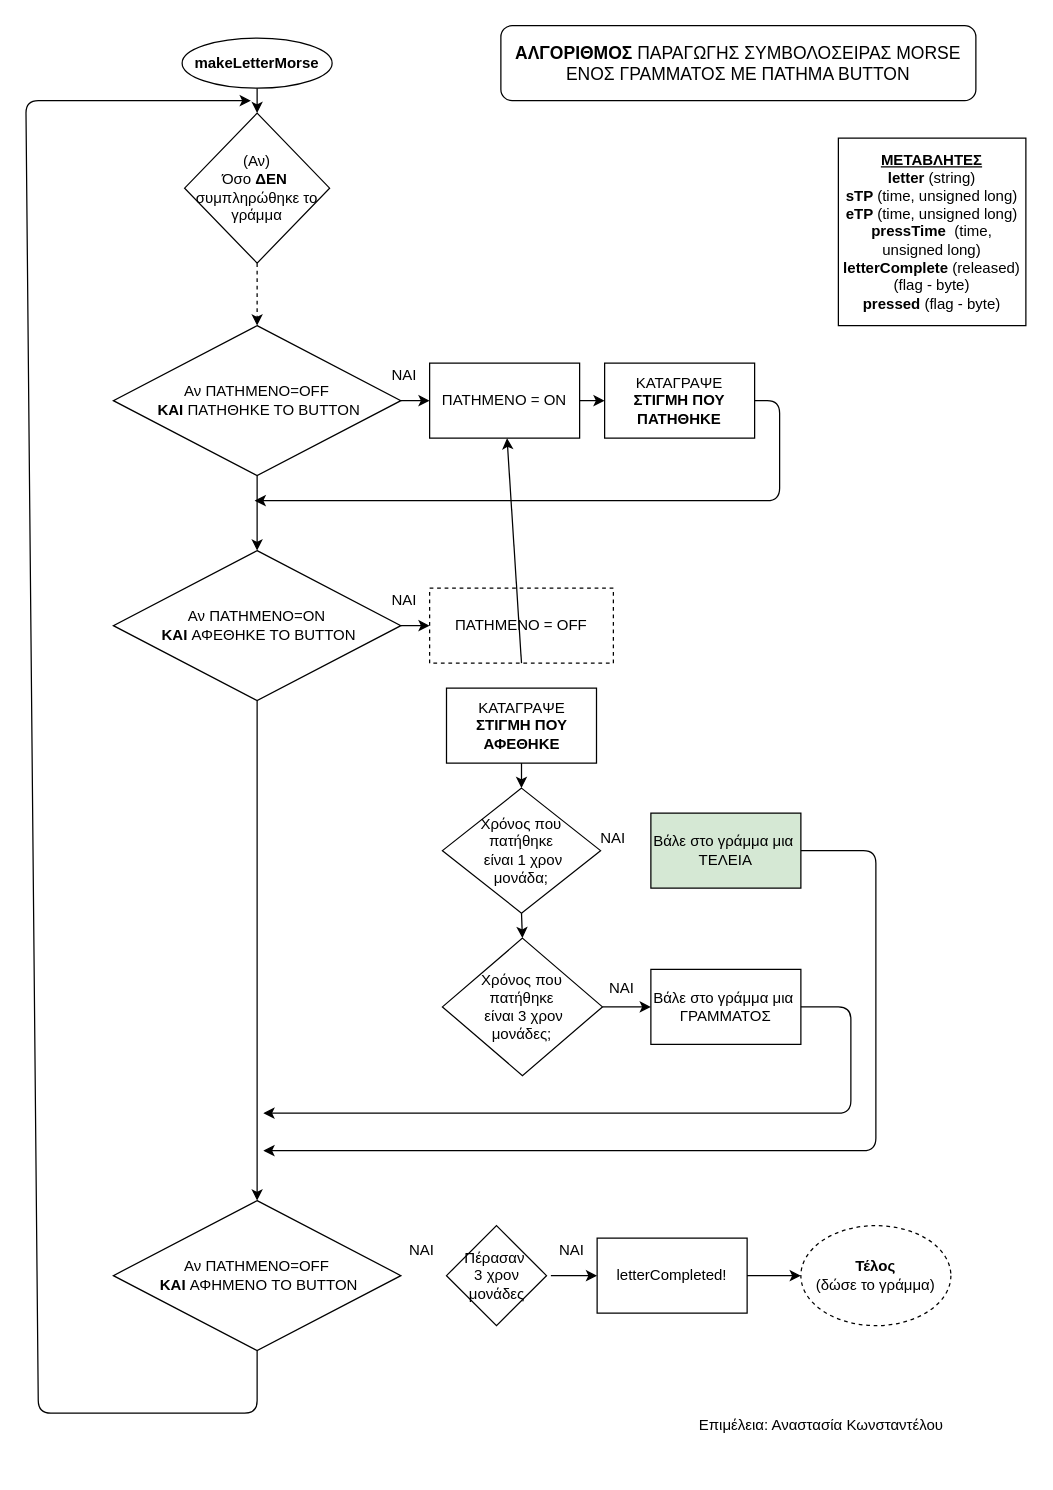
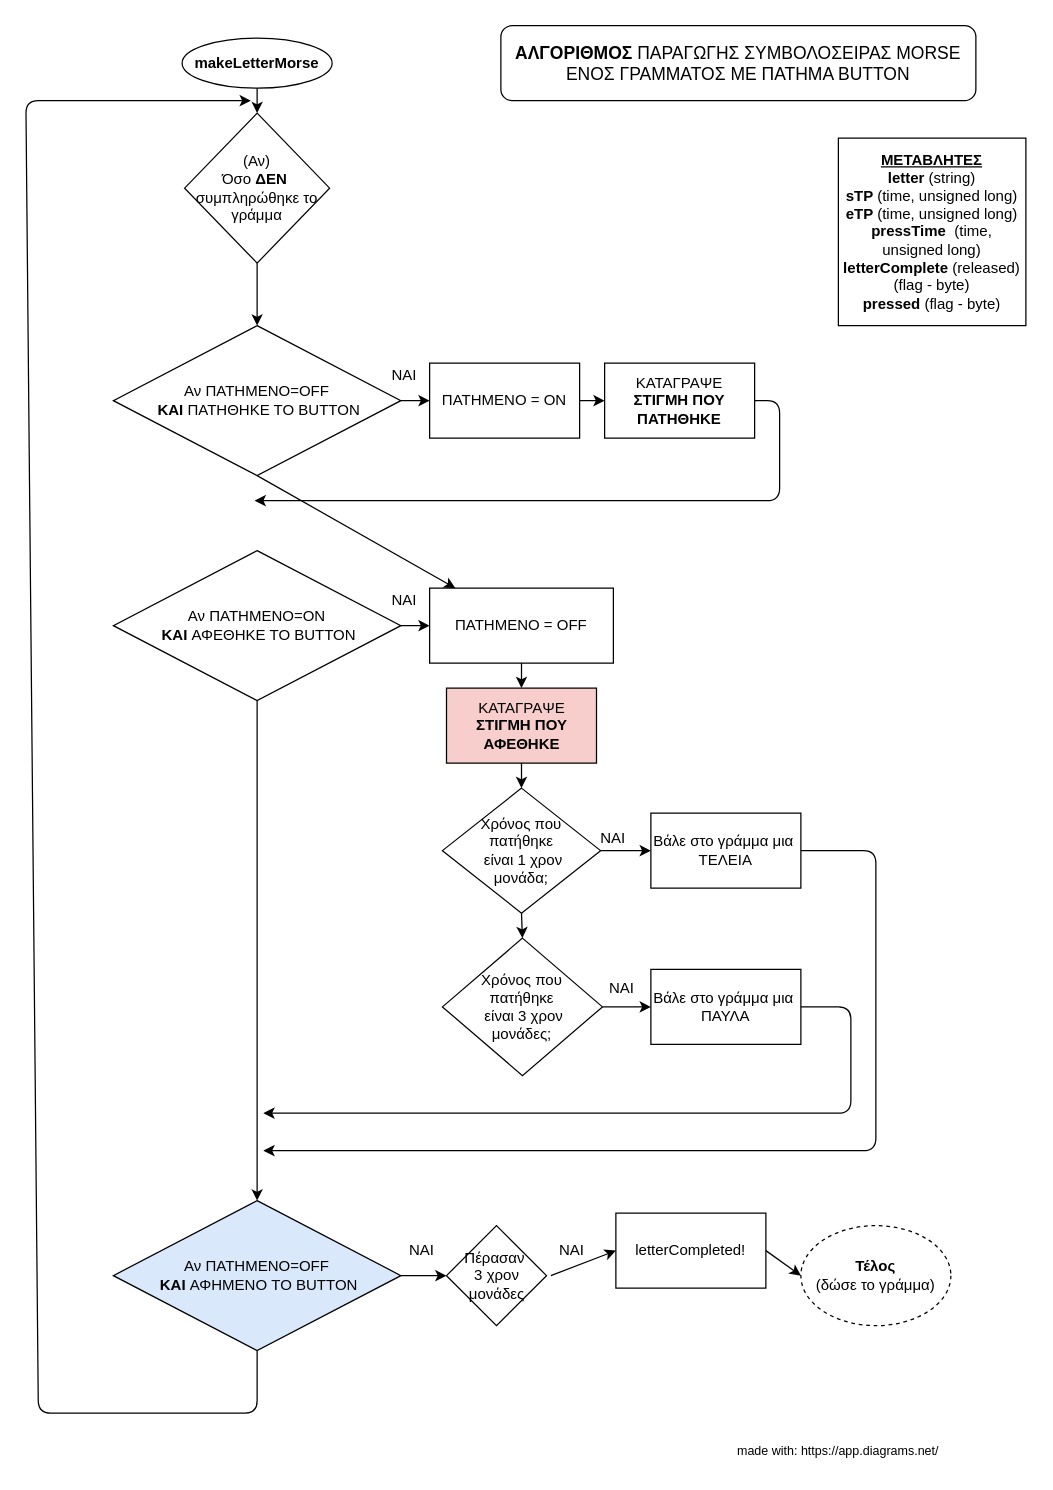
- <mxCell id="4" value="" style="endArrow=classic;html=1;exitX=0.5;exitY=1;exitDx=0;exitDy=0;entryX=0.5;entryY=0;entryDx=0;entryDy=0;dashed=1;" parent="1" source="2" target="3" edge="1"><mxGeometry width="50" height="50" relative="1" as="geometry"><mxPoint x="203" y="360" as="sourcePoint" /><mxPoint x="253" y="310" as="targetPoint" /></mxGeometry></mxCell>
+ <mxCell id="4" value="" style="endArrow=classic;html=1;exitX=0.5;exitY=1;exitDx=0;exitDy=0;entryX=0.5;entryY=0;entryDx=0;entryDy=0;" parent="1" source="2" target="3" edge="1"><mxGeometry width="50" height="50" relative="1" as="geometry"><mxPoint x="203" y="360" as="sourcePoint" /><mxPoint x="253" y="310" as="targetPoint" /></mxGeometry></mxCell>
- <mxCell id="16" value="" style="endArrow=classic;html=1;exitX=0.5;exitY=1;exitDx=0;exitDy=0;entryX=0.5;entryY=0;entryDx=0;entryDy=0;" parent="1" source="3" target="10" edge="1"><mxGeometry width="50" height="50" relative="1" as="geometry"><mxPoint x="203" y="360" as="sourcePoint" /><mxPoint x="253" y="310" as="targetPoint" /></mxGeometry></mxCell>
+ <mxCell id="16" value="" style="endArrow=classic;html=1;exitX=0.5;exitY=1;exitDx=0;exitDy=0;" parent="1" source="3" target="11" edge="1"><mxGeometry width="50" height="50" relative="1" as="geometry"><mxPoint x="203" y="360" as="sourcePoint" /><mxPoint x="253" y="310" as="targetPoint" /></mxGeometry></mxCell>
- <mxCell id="14" value="" style="endArrow=classic;html=1;exitX=0.5;exitY=1;exitDx=0;exitDy=0;" parent="1" source="11" target="5" edge="1"><mxGeometry width="50" height="50" relative="1" as="geometry"><mxPoint x="203" y="780" as="sourcePoint" /><mxPoint x="253" y="730" as="targetPoint" /></mxGeometry></mxCell>
+ <mxCell id="14" value="" style="endArrow=classic;html=1;exitX=0.5;exitY=1;exitDx=0;exitDy=0;entryX=0.5;entryY=0;entryDx=0;entryDy=0;" parent="1" source="11" target="12" edge="1"><mxGeometry width="50" height="50" relative="1" as="geometry"><mxPoint x="203" y="780" as="sourcePoint" /><mxPoint x="253" y="730" as="targetPoint" /></mxGeometry></mxCell>
- <mxCell id="11" value="ΠΑΤΗΜΕΝΟ = ΟFF" style="rounded=0;whiteSpace=wrap;html=1;dashed=1;" parent="1" vertex="1"><mxGeometry x="343" y="470" width="147" height="60" as="geometry" /></mxCell>
+ <mxCell id="11" value="ΠΑΤΗΜΕΝΟ = ΟFF" style="rounded=0;whiteSpace=wrap;html=1;" parent="1" vertex="1"><mxGeometry x="343" y="470" width="147" height="60" as="geometry" /></mxCell>
- <mxCell id="12" value="ΚΑΤΑΓΡΑΨΕ &lt;br&gt;&lt;b&gt;ΣΤΙΓΜΗ ΠΟΥ ΑΦΕΘΗΚΕ&lt;/b&gt;" style="rounded=0;whiteSpace=wrap;html=1;" parent="1" vertex="1"><mxGeometry x="356.5" y="550" width="120" height="60" as="geometry" /></mxCell>
+ <mxCell id="12" value="ΚΑΤΑΓΡΑΨΕ &lt;br&gt;&lt;b&gt;ΣΤΙΓΜΗ ΠΟΥ ΑΦΕΘΗΚΕ&lt;/b&gt;" style="rounded=0;whiteSpace=wrap;html=1;fillColor=#f8cecc;" parent="1" vertex="1"><mxGeometry x="356.5" y="550" width="120" height="60" as="geometry" /></mxCell>
+ <mxCell id="21" value="" style="endArrow=classic;html=1;exitX=1;exitY=0.5;exitDx=0;exitDy=0;entryX=0;entryY=0.5;entryDx=0;entryDy=0;" edge="1" parent="1" source="17" target="19"><mxGeometry width="50" height="50" relative="1" as="geometry"><mxPoint x="390" y="660" as="sourcePoint" /><mxPoint x="440" y="610" as="targetPoint" /></mxGeometry></mxCell>
- <mxCell id="19" value="Βάλε στο γράμμα μια&amp;nbsp;&lt;br&gt;ΤΕΛΕΙΑ" style="rounded=0;whiteSpace=wrap;html=1;fillColor=#d5e8d4;" vertex="1" parent="1"><mxGeometry x="520" y="650" width="120" height="60" as="geometry" /></mxCell>
+ <mxCell id="19" value="Βάλε στο γράμμα μια&amp;nbsp;&lt;br&gt;ΤΕΛΕΙΑ" style="rounded=0;whiteSpace=wrap;html=1;" vertex="1" parent="1"><mxGeometry x="520" y="650" width="120" height="60" as="geometry" /></mxCell>
- <mxCell id="20" value="Βάλε στο γράμμα μια&amp;nbsp;&lt;br&gt;ΓΡΑΜΜΑΤΟΣ" style="rounded=0;whiteSpace=wrap;html=1;" vertex="1" parent="1"><mxGeometry x="520" y="775" width="120" height="60" as="geometry" /></mxCell>
+ <mxCell id="20" value="Βάλε στο γράμμα μια&amp;nbsp;&lt;br&gt;ΠΑΥΛΑ" style="rounded=0;whiteSpace=wrap;html=1;" vertex="1" parent="1"><mxGeometry x="520" y="775" width="120" height="60" as="geometry" /></mxCell>
- <mxCell id="27" value="Αν ΠΑΤΗΜΕΝΟ=OFF&lt;br&gt;&amp;nbsp;&lt;b&gt;KAI&lt;/b&gt; ΑΦHMENO ΤΟ BUTTON" style="rhombus;whiteSpace=wrap;html=1;" vertex="1" parent="1"><mxGeometry x="90" y="960" width="230" height="120" as="geometry" /></mxCell>
+ <mxCell id="27" value="Αν ΠΑΤΗΜΕΝΟ=OFF&lt;br&gt;&amp;nbsp;&lt;b&gt;KAI&lt;/b&gt; ΑΦHMENO ΤΟ BUTTON" style="rhombus;whiteSpace=wrap;html=1;fillColor=#dae8fc;" vertex="1" parent="1"><mxGeometry x="90" y="960" width="230" height="120" as="geometry" /></mxCell>
+ <mxCell id="30" value="" style="endArrow=classic;html=1;exitX=1;exitY=0.5;exitDx=0;exitDy=0;entryX=0;entryY=0.5;entryDx=0;entryDy=0;" edge="1" parent="1" source="27" target="28"><mxGeometry width="50" height="50" relative="1" as="geometry"><mxPoint x="390" y="940" as="sourcePoint" /><mxPoint x="440" y="890" as="targetPoint" /></mxGeometry></mxCell>
- <mxCell id="29" value="letterCompleted!" style="rounded=0;whiteSpace=wrap;html=1;" vertex="1" parent="1"><mxGeometry x="477" y="990" width="120" height="60" as="geometry" /></mxCell>
+ <mxCell id="29" value="letterCompleted!" style="rounded=0;whiteSpace=wrap;html=1;" vertex="1" parent="1"><mxGeometry x="492" y="970" width="120" height="60" as="geometry" /></mxCell>
- <mxCell id="45" value="Επιμέλεια: Αναστασία Κωνσταντέλου" style="text;html=1;strokeColor=none;fillColor=none;align=center;verticalAlign=middle;whiteSpace=wrap;rounded=0;" vertex="1" parent="1"><mxGeometry x="533" y="1130" width="247" height="20" as="geometry" /></mxCell>
+ <mxCell id="46" value="&lt;font style=&quot;font-size: 10px&quot;&gt;made with:&amp;nbsp;https://app.diagrams.net/&lt;/font&gt;" style="text;html=1;strokeColor=none;fillColor=none;align=center;verticalAlign=middle;whiteSpace=wrap;rounded=0;" vertex="1" parent="1"><mxGeometry x="550" y="1150" width="240" height="20" as="geometry" /></mxCell>
